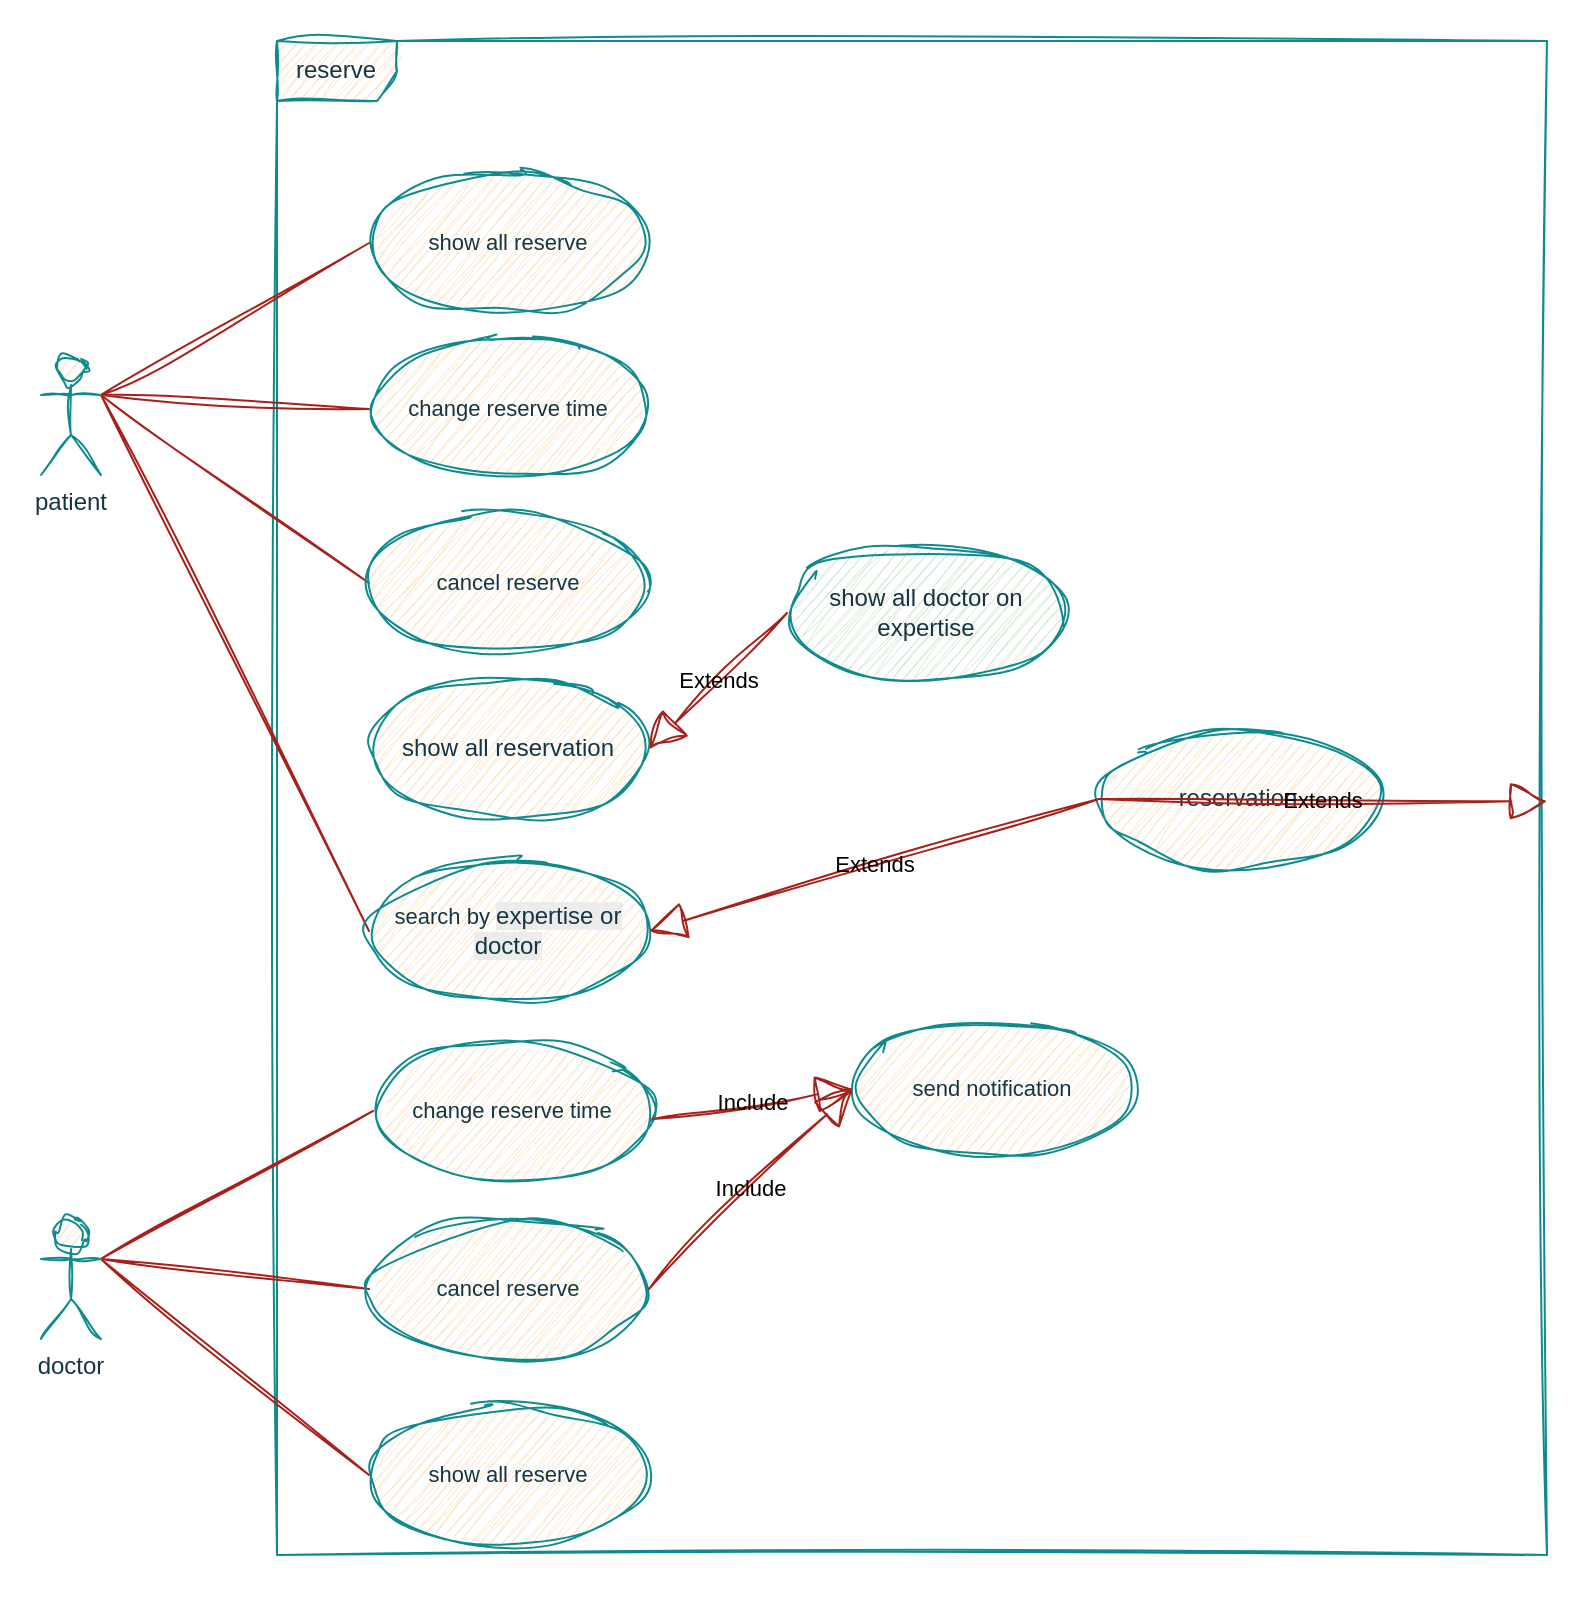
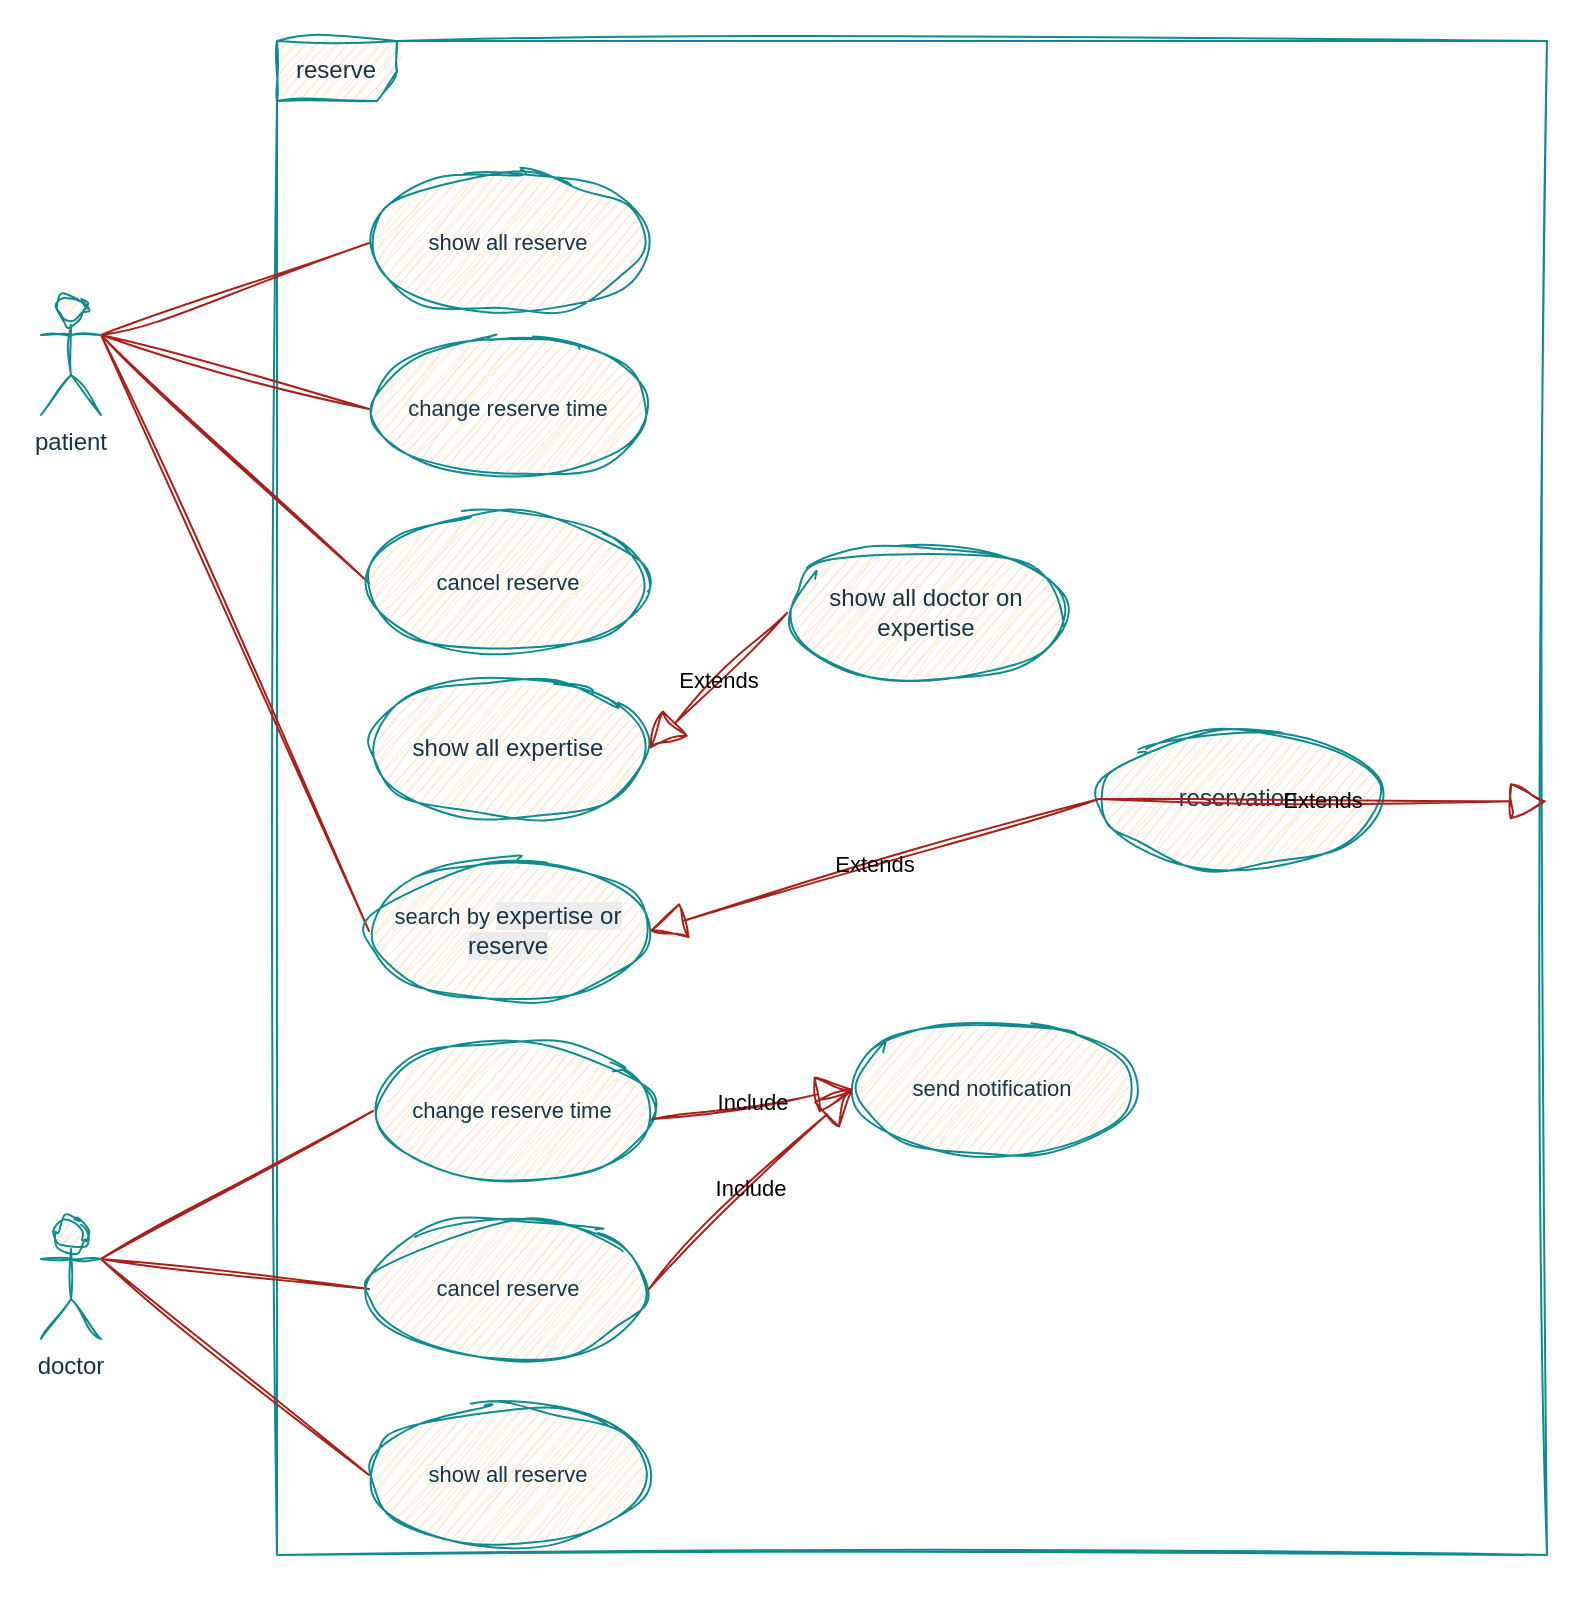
- <mxCell id="7" value="patient" style="shape=umlActor;verticalLabelPosition=bottom;verticalAlign=top;html=1;sketch=1;curveFitting=1;jiggle=2;labelBackgroundColor=none;fillColor=#FAE5C7;strokeColor=#0F8B8D;fontColor=#143642;" parent="1" vertex="1"><mxGeometry x="20" y="177" width="30" height="60" as="geometry" /></mxCell>
+ <mxCell id="7" value="patient" style="shape=umlActor;verticalLabelPosition=bottom;verticalAlign=top;html=1;sketch=1;curveFitting=1;jiggle=2;labelBackgroundColor=none;fillColor=#FAE5C7;strokeColor=#0F8B8D;fontColor=#143642;" parent="1" vertex="1"><mxGeometry x="20" y="147" width="30" height="60" as="geometry" /></mxCell>
- <mxCell id="13" value="show all doctor on expertise" style="ellipse;whiteSpace=wrap;html=1;sketch=1;curveFitting=1;jiggle=2;labelBackgroundColor=none;fillColor=#d5e8d4;strokeColor=#0F8B8D;fontColor=#143642;" parent="1" vertex="1"><mxGeometry x="393" y="271" width="140" height="70" as="geometry" /></mxCell>
+ <mxCell id="13" value="show all doctor on expertise" style="ellipse;whiteSpace=wrap;html=1;sketch=1;curveFitting=1;jiggle=2;labelBackgroundColor=none;fillColor=#FAE5C7;strokeColor=#0F8B8D;fontColor=#143642;" parent="1" vertex="1"><mxGeometry x="393" y="271" width="140" height="70" as="geometry" /></mxCell>
- <mxCell id="12" value="show all reservation" style="ellipse;whiteSpace=wrap;html=1;sketch=1;curveFitting=1;jiggle=2;labelBackgroundColor=none;fillColor=#FAE5C7;strokeColor=#0F8B8D;fontColor=#143642;" parent="1" vertex="1"><mxGeometry x="184" y="339" width="140" height="70" as="geometry" /></mxCell>
+ <mxCell id="12" value="show all expertise" style="ellipse;whiteSpace=wrap;html=1;sketch=1;curveFitting=1;jiggle=2;labelBackgroundColor=none;fillColor=#FAE5C7;strokeColor=#0F8B8D;fontColor=#143642;" parent="1" vertex="1"><mxGeometry x="184" y="339" width="140" height="70" as="geometry" /></mxCell>
- <mxCell id="18" value="search by&amp;nbsp;&lt;span style=&quot;font-size: 12px; background-color: rgb(236, 236, 236);&quot;&gt;expertise or doctor&lt;/span&gt;" style="ellipse;whiteSpace=wrap;html=1;fontFamily=Helvetica;fontSize=11;fontColor=#143642;labelBackgroundColor=none;sketch=1;curveFitting=1;jiggle=2;fillColor=#FAE5C7;strokeColor=#0F8B8D;" parent="1" vertex="1"><mxGeometry x="184" y="430" width="140" height="70" as="geometry" /></mxCell>
+ <mxCell id="18" value="search by&amp;nbsp;&lt;span style=&quot;font-size: 12px; background-color: rgb(236, 236, 236);&quot;&gt;expertise or reserve&lt;/span&gt;" style="ellipse;whiteSpace=wrap;html=1;fontFamily=Helvetica;fontSize=11;fontColor=#143642;labelBackgroundColor=none;sketch=1;curveFitting=1;jiggle=2;fillColor=#FAE5C7;strokeColor=#0F8B8D;" parent="1" vertex="1"><mxGeometry x="184" y="430" width="140" height="70" as="geometry" /></mxCell>
